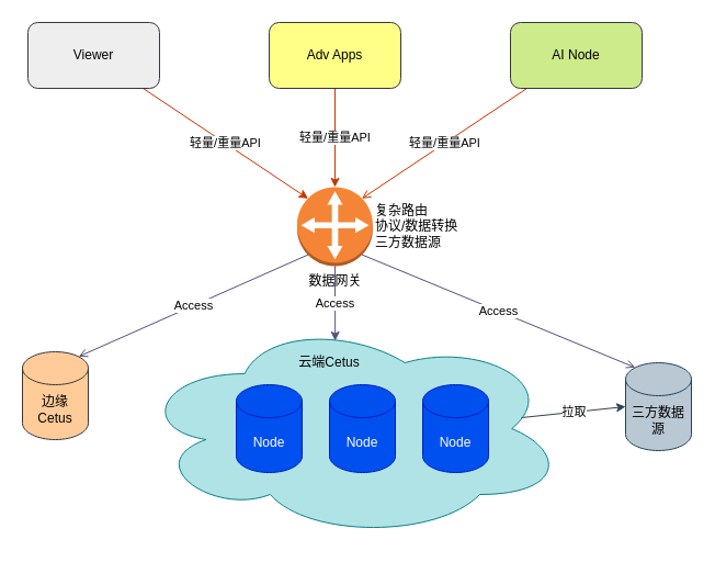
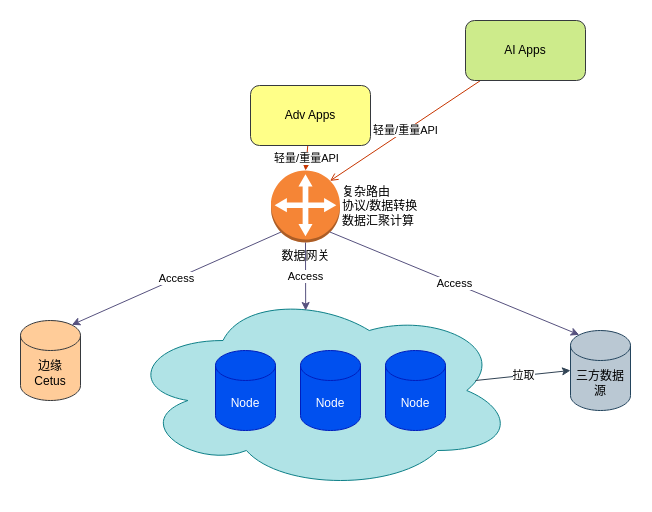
- <mxCell id="3" value="Viewer" style="rounded=1;whiteSpace=wrap;html=1;fillColor=#eeeeee;strokeColor=#36393d;" parent="1" vertex="1"><mxGeometry x="25" y="20" width="120" height="60" as="geometry" /></mxCell>
- <mxCell id="5" value="Adv Apps" style="rounded=1;whiteSpace=wrap;html=1;fillColor=#ffff88;strokeColor=#36393d;" parent="1" vertex="1"><mxGeometry x="245" y="20" width="120" height="60" as="geometry" /></mxCell>
+ <mxCell id="5" value="Adv Apps" style="rounded=1;whiteSpace=wrap;html=1;fillColor=#ffff88;strokeColor=#36393d;" parent="1" vertex="1"><mxGeometry x="250" y="85" width="120" height="60" as="geometry" /></mxCell>
- <mxCell id="7" value="AI Node" style="rounded=1;whiteSpace=wrap;html=1;fillColor=#cdeb8b;strokeColor=#36393d;" parent="1" vertex="1"><mxGeometry x="465" y="20" width="120" height="60" as="geometry" /></mxCell>
+ <mxCell id="7" value="AI Apps" style="rounded=1;whiteSpace=wrap;html=1;fillColor=#cdeb8b;strokeColor=#36393d;" parent="1" vertex="1"><mxGeometry x="465" y="20" width="120" height="60" as="geometry" /></mxCell>
- <mxCell id="2" value="轻量/重量API" style="rounded=0;orthogonalLoop=1;jettySize=auto;html=1;strokeColor=#C73500;fillColor=#fa6800;entryX=0.145;entryY=0.145;entryDx=0;entryDy=0;entryPerimeter=0;" parent="1" source="3" target="15" edge="1"><mxGeometry relative="1" as="geometry" /></mxCell>
- <mxCell id="21" value="复杂路由&lt;br&gt;&lt;div style=&quot;&quot;&gt;&lt;span&gt;协议/数据转换&lt;/span&gt;&lt;/div&gt;三方数据源" style="text;html=1;strokeColor=none;fillColor=none;align=left;verticalAlign=middle;whiteSpace=wrap;rounded=0;" parent="1" vertex="1"><mxGeometry x="339.5" y="196" width="140" height="20" as="geometry" /></mxCell>
+ <mxCell id="21" value="复杂路由&lt;br&gt;&lt;div style=&quot;&quot;&gt;&lt;span&gt;协议/数据转换&lt;/span&gt;&lt;/div&gt;数据汇聚计算" style="text;html=1;strokeColor=none;fillColor=none;align=left;verticalAlign=middle;whiteSpace=wrap;rounded=0;" parent="1" vertex="1"><mxGeometry x="339.5" y="196" width="140" height="20" as="geometry" /></mxCell>
- <mxCell id="17" value="Access" style="endArrow=open;html=1;exitX=0.145;exitY=0.855;exitDx=0;exitDy=0;exitPerimeter=0;entryX=0.855;entryY=0;entryDx=0;entryDy=4.35;entryPerimeter=0;fillColor=#d0cee2;strokeColor=#56517e;" parent="1" source="15" target="8" edge="1"><mxGeometry width="50" height="50" relative="1" as="geometry"><mxPoint x="435" y="320" as="sourcePoint" /><mxPoint x="485" y="270" as="targetPoint" /></mxGeometry></mxCell>
+ <mxCell id="17" value="Access" style="endArrow=classic;html=1;exitX=0.145;exitY=0.855;exitDx=0;exitDy=0;exitPerimeter=0;entryX=0.855;entryY=0;entryDx=0;entryDy=4.35;entryPerimeter=0;fillColor=#d0cee2;strokeColor=#56517e;" parent="1" source="15" target="8" edge="1"><mxGeometry width="50" height="50" relative="1" as="geometry"><mxPoint x="435" y="320" as="sourcePoint" /><mxPoint x="485" y="270" as="targetPoint" /></mxGeometry></mxCell>
- <mxCell id="14" value="云端Cetus" style="text;html=1;strokeColor=none;fillColor=none;align=center;verticalAlign=middle;whiteSpace=wrap;rounded=0;" parent="9" vertex="1"><mxGeometry x="140" y="30" width="70" height="20" as="geometry" /></mxCell>
- <mxCell id="19" value="Access" style="endArrow=open;html=1;exitX=0.855;exitY=0.855;exitDx=0;exitDy=0;exitPerimeter=0;entryX=0.145;entryY=0;entryDx=0;entryDy=4.35;entryPerimeter=0;fillColor=#d0cee2;strokeColor=#56517e;" parent="1" source="15" target="16" edge="1"><mxGeometry width="50" height="50" relative="1" as="geometry"><mxPoint x="300.505" y="281.56" as="sourcePoint" /><mxPoint x="105" y="370" as="targetPoint" /></mxGeometry></mxCell>
+ <mxCell id="19" value="Access" style="endArrow=classic;html=1;exitX=0.855;exitY=0.855;exitDx=0;exitDy=0;exitPerimeter=0;entryX=0.145;entryY=0;entryDx=0;entryDy=4.35;entryPerimeter=0;fillColor=#d0cee2;strokeColor=#56517e;" parent="1" source="15" target="16" edge="1"><mxGeometry width="50" height="50" relative="1" as="geometry"><mxPoint x="300.505" y="281.56" as="sourcePoint" /><mxPoint x="105" y="370" as="targetPoint" /></mxGeometry></mxCell>
